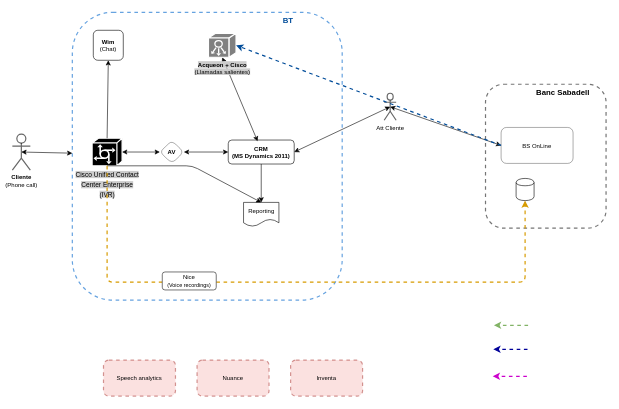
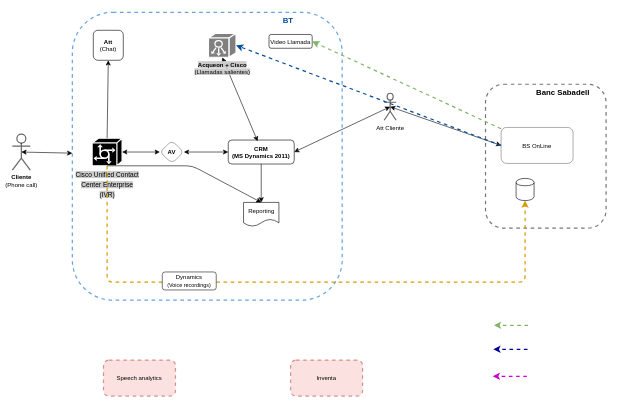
+ <mxCell id="12" value="Video Llamada" style="rounded=1;whiteSpace=wrap;html=1;strokeColor=#000000;fillColor=#FFFFFF;fontSize=10;" parent="1" vertex="1"><mxGeometry x="448" y="57" width="72" height="23" as="geometry" /></mxCell>
- <mxCell id="4" value="&lt;b&gt;Wim&lt;/b&gt;&lt;br&gt;(Chat)" style="whiteSpace=wrap;html=1;aspect=fixed;fillColor=#FFFFFF;fontSize=10;strokeColor=#000000;rounded=1;" parent="1" vertex="1"><mxGeometry x="155" y="50" width="50" height="50" as="geometry" /></mxCell>
+ <mxCell id="4" value="&lt;b&gt;Att&lt;/b&gt;&lt;br&gt;(Chat)" style="whiteSpace=wrap;html=1;aspect=fixed;fillColor=#FFFFFF;fontSize=10;strokeColor=#000000;rounded=1;" parent="1" vertex="1"><mxGeometry x="155" y="50" width="50" height="50" as="geometry" /></mxCell>
+ <mxCell id="29" value="" style="endArrow=classic;html=1;entryX=1;entryY=0.5;entryDx=0;entryDy=0;dashed=1;fillColor=#d5e8d4;strokeColor=#82b366;strokeWidth=2;" edge="1" parent="1" source="20" target="12"><mxGeometry width="50" height="50" relative="1" as="geometry"><mxPoint x="680" y="93.5" as="sourcePoint" /><mxPoint x="730" y="43.5" as="targetPoint" /></mxGeometry></mxCell>
- <mxCell id="28" value="Nice&lt;br&gt;&lt;font style=&quot;font-size: 9px&quot;&gt;(Voice recordings)&lt;/font&gt;" style="rounded=1;whiteSpace=wrap;html=1;strokeColor=#1A1A1A;strokeWidth=1;fillColor=#FFFFFF;fontSize=10;fontColor=#000000;" parent="1" vertex="1"><mxGeometry x="270" y="453" width="90" height="30" as="geometry" /></mxCell>
+ <mxCell id="28" value="Dynamics&lt;br&gt;&lt;font style=&quot;font-size: 9px&quot;&gt;(Voice recordings)&lt;/font&gt;" style="rounded=1;whiteSpace=wrap;html=1;strokeColor=#1A1A1A;strokeWidth=1;fillColor=#FFFFFF;fontSize=10;fontColor=#000000;" parent="1" vertex="1"><mxGeometry x="270" y="453" width="90" height="30" as="geometry" /></mxCell>
- <mxCell id="14" value="Nuance" style="rounded=1;whiteSpace=wrap;html=1;dashed=1;strokeColor=#b85450;strokeWidth=2;fillColor=#f8cecc;fontSize=10;opacity=60;" parent="1" vertex="1"><mxGeometry x="328" y="600" width="120" height="60" as="geometry" /></mxCell>
